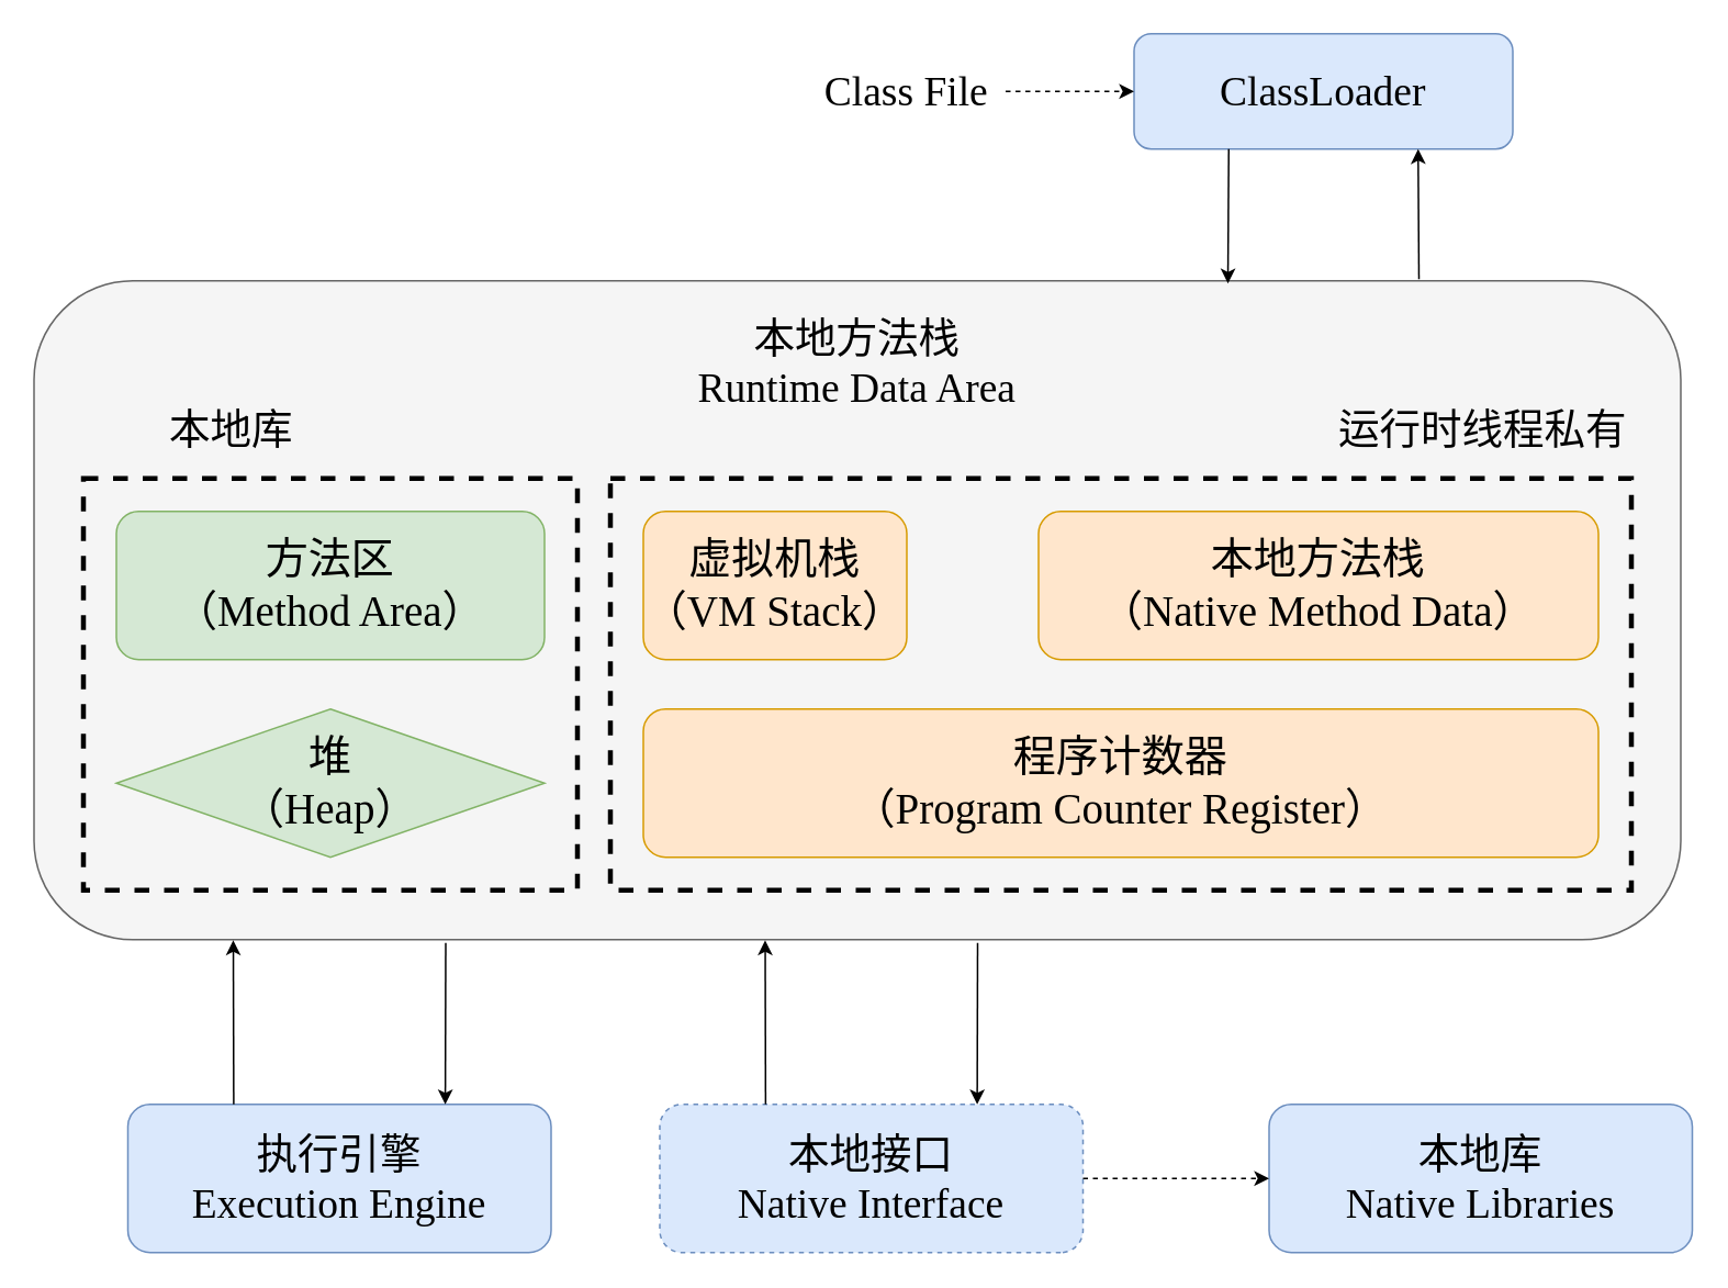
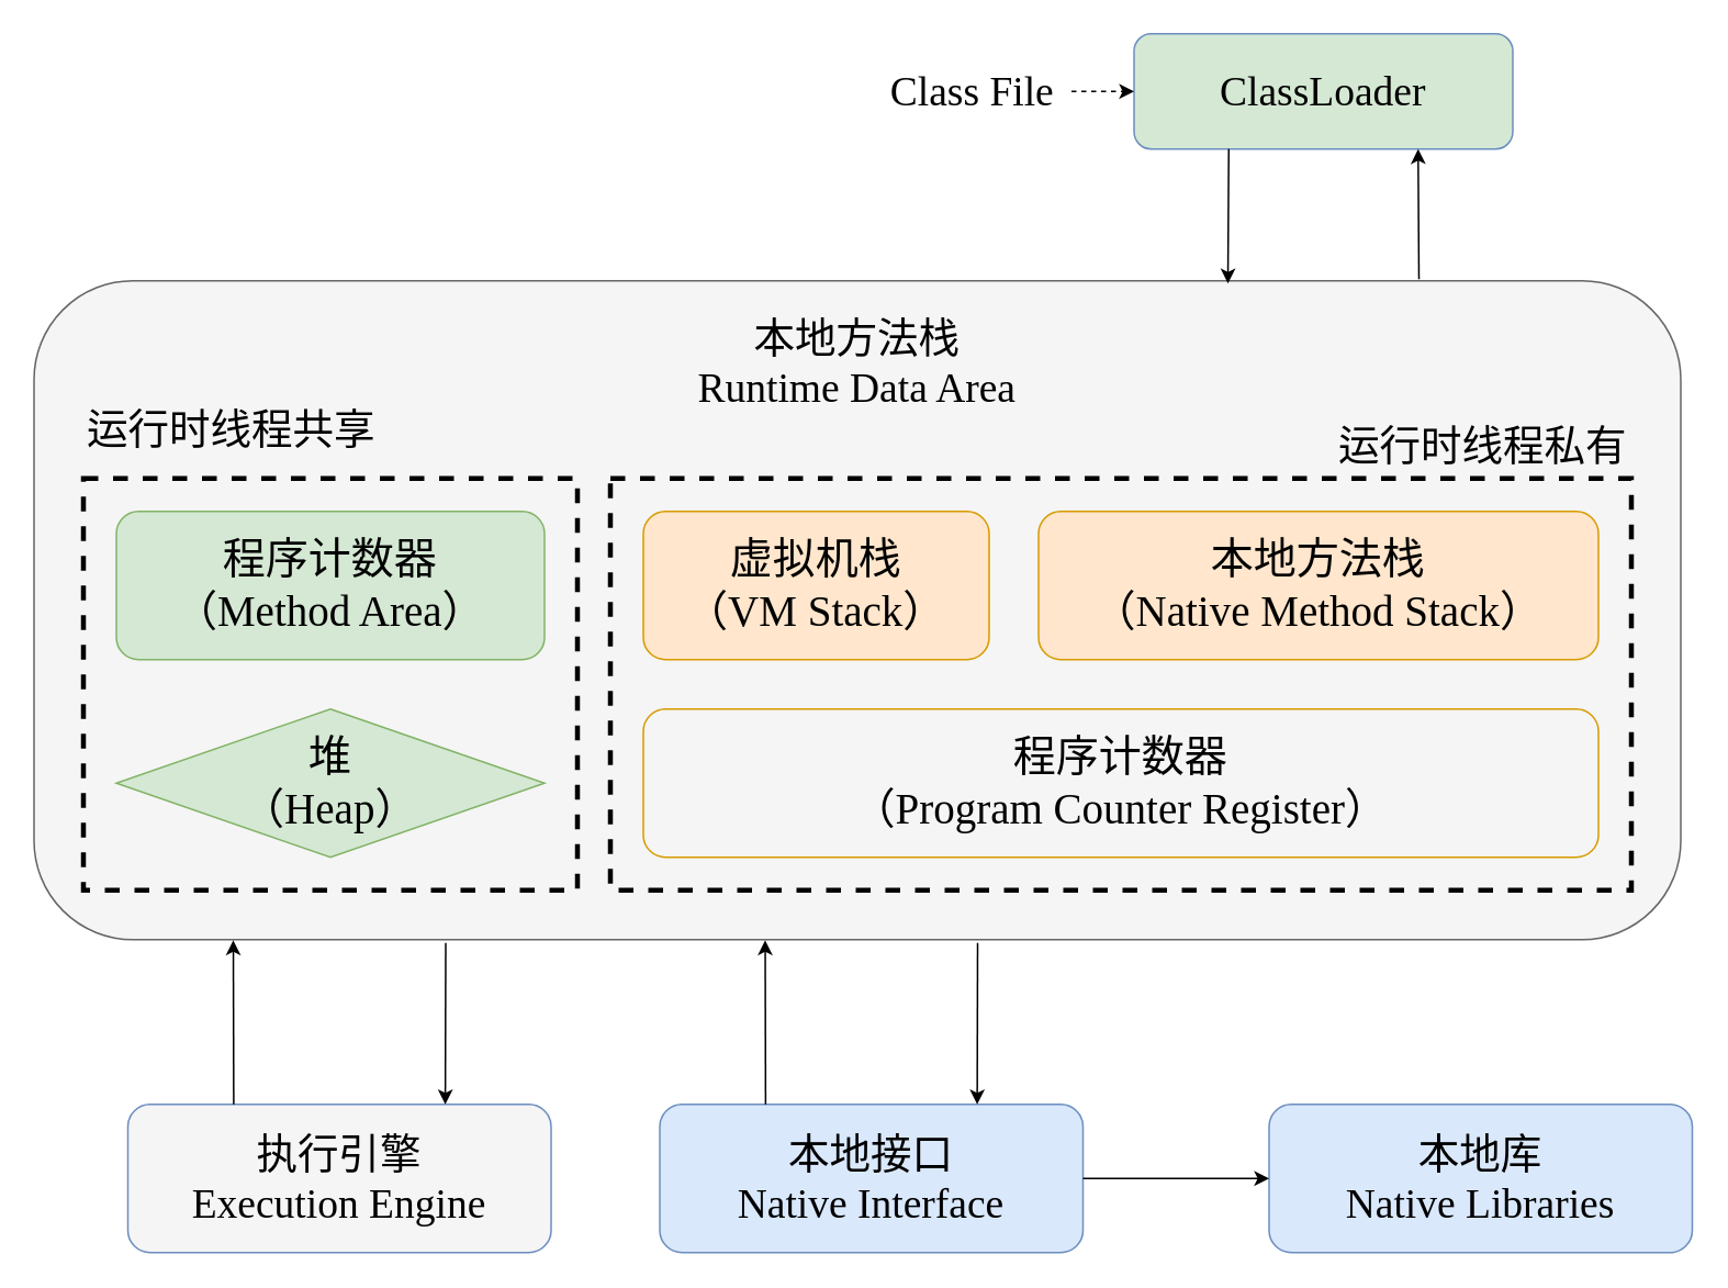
- <mxCell id="11" value="Class File" style="text;html=1;strokeColor=none;fillColor=none;align=center;verticalAlign=middle;whiteSpace=wrap;rounded=0;fontFamily=Comic Sans MS;fontSize=25;" vertex="1" parent="1"><mxGeometry x="490" y="37.5" width="120" height="35" as="geometry" /></mxCell>
+ <mxCell id="11" value="Class File" style="text;html=1;strokeColor=none;fillColor=none;align=center;verticalAlign=middle;whiteSpace=wrap;rounded=0;fontFamily=Comic Sans MS;fontSize=25;" vertex="1" parent="1"><mxGeometry x="530" y="37.5" width="120" height="35" as="geometry" /></mxCell>
- <mxCell id="10" value="ClassLoader" style="rounded=1;whiteSpace=wrap;html=1;fontFamily=Comic Sans MS;fontSize=25;fillColor=#dae8fc;strokeColor=#6c8ebf;" vertex="1" parent="1"><mxGeometry x="688" y="20" width="230" height="70" as="geometry" /></mxCell>
+ <mxCell id="10" value="ClassLoader" style="rounded=1;whiteSpace=wrap;html=1;fontFamily=Comic Sans MS;fontSize=25;fillColor=#d5e8d4;strokeColor=#6c8ebf;" vertex="1" parent="1"><mxGeometry x="688" y="20" width="230" height="70" as="geometry" /></mxCell>
- <mxCell id="15" value="本地库" style="text;html=1;strokeColor=none;fillColor=none;align=center;verticalAlign=middle;whiteSpace=wrap;rounded=0;dashed=1;fontFamily=Comic Sans MS;fontSize=25;" vertex="1" parent="1"><mxGeometry x="50" y="250" width="180" height="20" as="geometry" /></mxCell>
+ <mxCell id="15" value="运行时线程共享" style="text;html=1;strokeColor=none;fillColor=none;align=center;verticalAlign=middle;whiteSpace=wrap;rounded=0;dashed=1;fontFamily=Comic Sans MS;fontSize=25;" vertex="1" parent="1"><mxGeometry x="50" y="250" width="180" height="20" as="geometry" /></mxCell>
- <mxCell id="17" value="运行时线程私有" style="text;html=1;strokeColor=none;fillColor=none;align=center;verticalAlign=middle;whiteSpace=wrap;rounded=0;dashed=1;fontFamily=Comic Sans MS;fontSize=25;" vertex="1" parent="1"><mxGeometry x="810" y="250" width="180" height="20" as="geometry" /></mxCell>
+ <mxCell id="17" value="运行时线程私有" style="text;html=1;strokeColor=none;fillColor=none;align=center;verticalAlign=middle;whiteSpace=wrap;rounded=0;dashed=1;fontFamily=Comic Sans MS;fontSize=25;" vertex="1" parent="1"><mxGeometry x="810" y="260" width="180" height="20" as="geometry" /></mxCell>
- <mxCell id="4" value="方法区&lt;br style=&quot;font-size: 26px;&quot;&gt;（Method Area）" style="rounded=1;whiteSpace=wrap;html=1;fillColor=#d5e8d4;strokeColor=#82b366;fontFamily=Comic Sans MS;fontSize=26;" vertex="1" parent="1"><mxGeometry x="70" y="310" width="260" height="90" as="geometry" /></mxCell>
+ <mxCell id="4" value="程序计数器&lt;br style=&quot;font-size: 26px;&quot;&gt;（Method Area）" style="rounded=1;whiteSpace=wrap;html=1;fillColor=#d5e8d4;strokeColor=#82b366;fontFamily=Comic Sans MS;fontSize=26;" vertex="1" parent="1"><mxGeometry x="70" y="310" width="260" height="90" as="geometry" /></mxCell>
- <mxCell id="7" value="虚拟机栈&lt;br style=&quot;font-size: 26px;&quot;&gt;（VM Stack）" style="rounded=1;whiteSpace=wrap;html=1;fontFamily=Comic Sans MS;fontSize=26;fillColor=#ffe6cc;strokeColor=#d79b00;" vertex="1" parent="1"><mxGeometry x="390" y="310" width="160" height="90" as="geometry" /></mxCell>
+ <mxCell id="7" value="虚拟机栈&lt;br style=&quot;font-size: 26px;&quot;&gt;（VM Stack）" style="rounded=1;whiteSpace=wrap;html=1;fontFamily=Comic Sans MS;fontSize=26;fillColor=#ffe6cc;strokeColor=#d79b00;" vertex="1" parent="1"><mxGeometry x="390" y="310" width="210" height="90" as="geometry" /></mxCell>
- <mxCell id="8" value="本地方法栈&lt;br style=&quot;font-size: 26px;&quot;&gt;（Native Method Data）" style="rounded=1;whiteSpace=wrap;html=1;fontFamily=Comic Sans MS;fontSize=26;fillColor=#ffe6cc;strokeColor=#d79b00;" vertex="1" parent="1"><mxGeometry x="630" y="310" width="340" height="90" as="geometry" /></mxCell>
+ <mxCell id="8" value="本地方法栈&lt;br style=&quot;font-size: 26px;&quot;&gt;（Native Method Stack）" style="rounded=1;whiteSpace=wrap;html=1;fontFamily=Comic Sans MS;fontSize=26;fillColor=#ffe6cc;strokeColor=#d79b00;" vertex="1" parent="1"><mxGeometry x="630" y="310" width="340" height="90" as="geometry" /></mxCell>
- <mxCell id="6" value="程序计数器&lt;br style=&quot;font-size: 26px;&quot;&gt;（Program Counter Register）" style="rounded=1;whiteSpace=wrap;html=1;fillColor=#ffe6cc;strokeColor=#d79b00;fontFamily=Comic Sans MS;fontSize=26;" vertex="1" parent="1"><mxGeometry x="390" y="430" width="580" height="90" as="geometry" /></mxCell>
+ <mxCell id="6" value="程序计数器&lt;br style=&quot;font-size: 26px;&quot;&gt;（Program Counter Register）" style="rounded=1;whiteSpace=wrap;html=1;fillColor=#f5f5f5;strokeColor=#d79b00;fontFamily=Comic Sans MS;fontSize=26;" vertex="1" parent="1"><mxGeometry x="390" y="430" width="580" height="90" as="geometry" /></mxCell>
- <mxCell id="18" value="执行引擎&lt;br&gt;Execution Engine" style="rounded=1;whiteSpace=wrap;html=1;fontFamily=Comic Sans MS;fontSize=25;fillColor=#dae8fc;strokeColor=#6c8ebf;direction=west;" vertex="1" parent="1"><mxGeometry x="77" y="670" width="257" height="90" as="geometry" /></mxCell>
+ <mxCell id="18" value="执行引擎&lt;br&gt;Execution Engine" style="rounded=1;whiteSpace=wrap;html=1;fontFamily=Comic Sans MS;fontSize=25;fillColor=#f5f5f5;strokeColor=#6c8ebf;direction=west;" vertex="1" parent="1"><mxGeometry x="77" y="670" width="257" height="90" as="geometry" /></mxCell>
- <mxCell id="21" value="本地接口&lt;br&gt;Native Interface" style="rounded=1;whiteSpace=wrap;html=1;fontFamily=Comic Sans MS;fontSize=25;fillColor=#dae8fc;strokeColor=#6c8ebf;direction=west;dashed=1;" vertex="1" parent="1"><mxGeometry x="400" y="670" width="257" height="90" as="geometry" /></mxCell>
+ <mxCell id="21" value="本地接口&lt;br&gt;Native Interface" style="rounded=1;whiteSpace=wrap;html=1;fontFamily=Comic Sans MS;fontSize=25;fillColor=#dae8fc;strokeColor=#6c8ebf;direction=west;" vertex="1" parent="1"><mxGeometry x="400" y="670" width="257" height="90" as="geometry" /></mxCell>
- <mxCell id="25" value="" style="endArrow=classic;html=1;fontFamily=Comic Sans MS;fontSize=25;exitX=0;exitY=0.5;exitDx=0;exitDy=0;entryX=1;entryY=0.5;entryDx=0;entryDy=0;dashed=1;" edge="1" parent="1" source="21" target="24"><mxGeometry width="50" height="50" relative="1" as="geometry"><mxPoint x="610" y="910" as="sourcePoint" /><mxPoint x="660" y="860" as="targetPoint" /></mxGeometry></mxCell>
+ <mxCell id="25" value="" style="endArrow=classic;html=1;fontFamily=Comic Sans MS;fontSize=25;exitX=0;exitY=0.5;exitDx=0;exitDy=0;entryX=1;entryY=0.5;entryDx=0;entryDy=0;" edge="1" parent="1" source="21" target="24"><mxGeometry width="50" height="50" relative="1" as="geometry"><mxPoint x="610" y="910" as="sourcePoint" /><mxPoint x="660" y="860" as="targetPoint" /></mxGeometry></mxCell>
